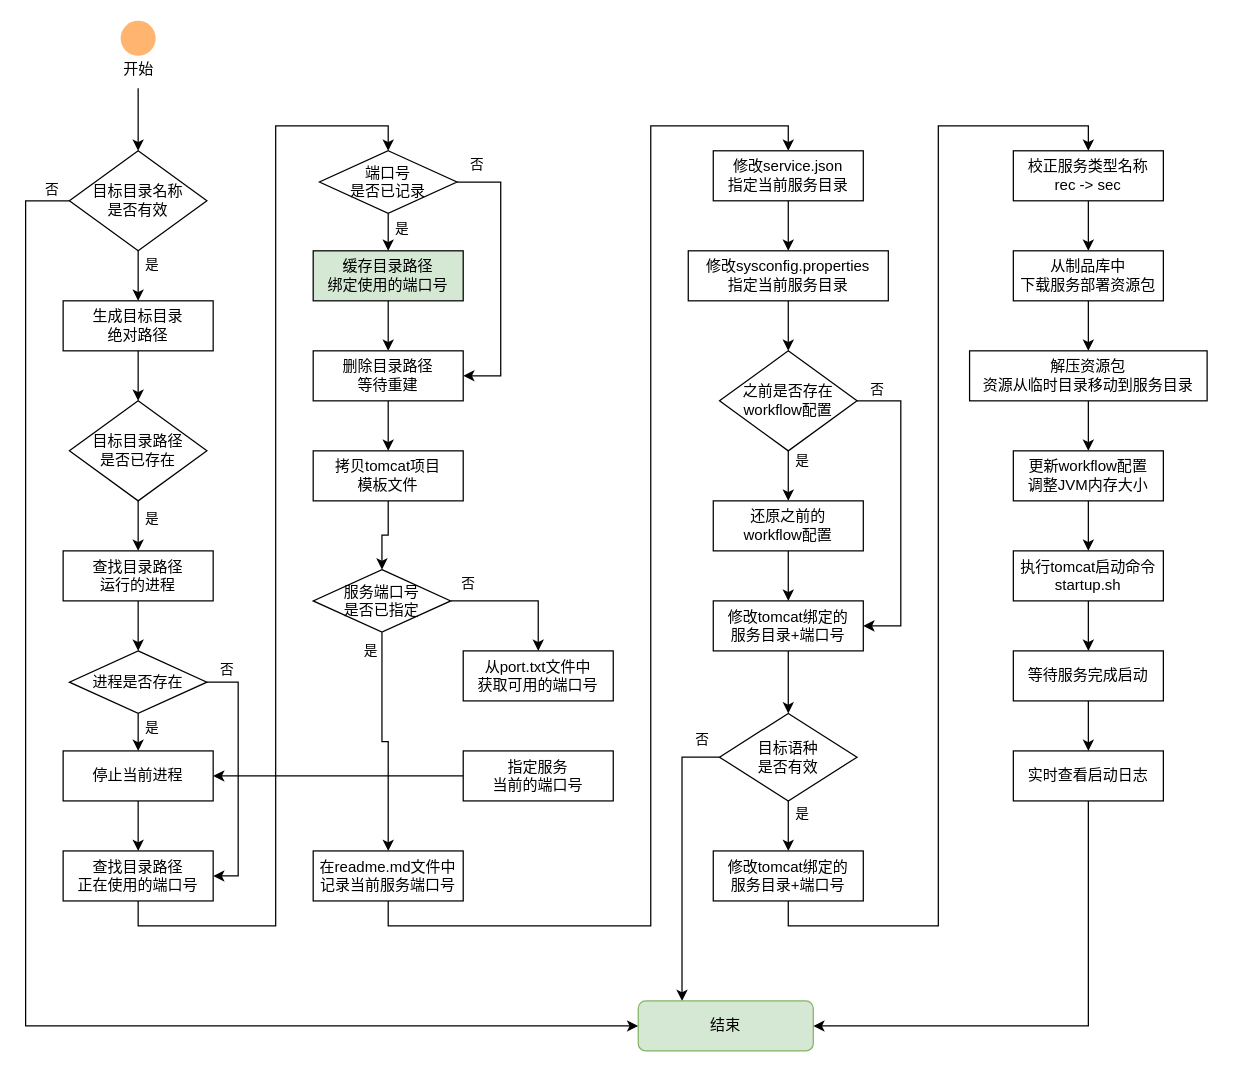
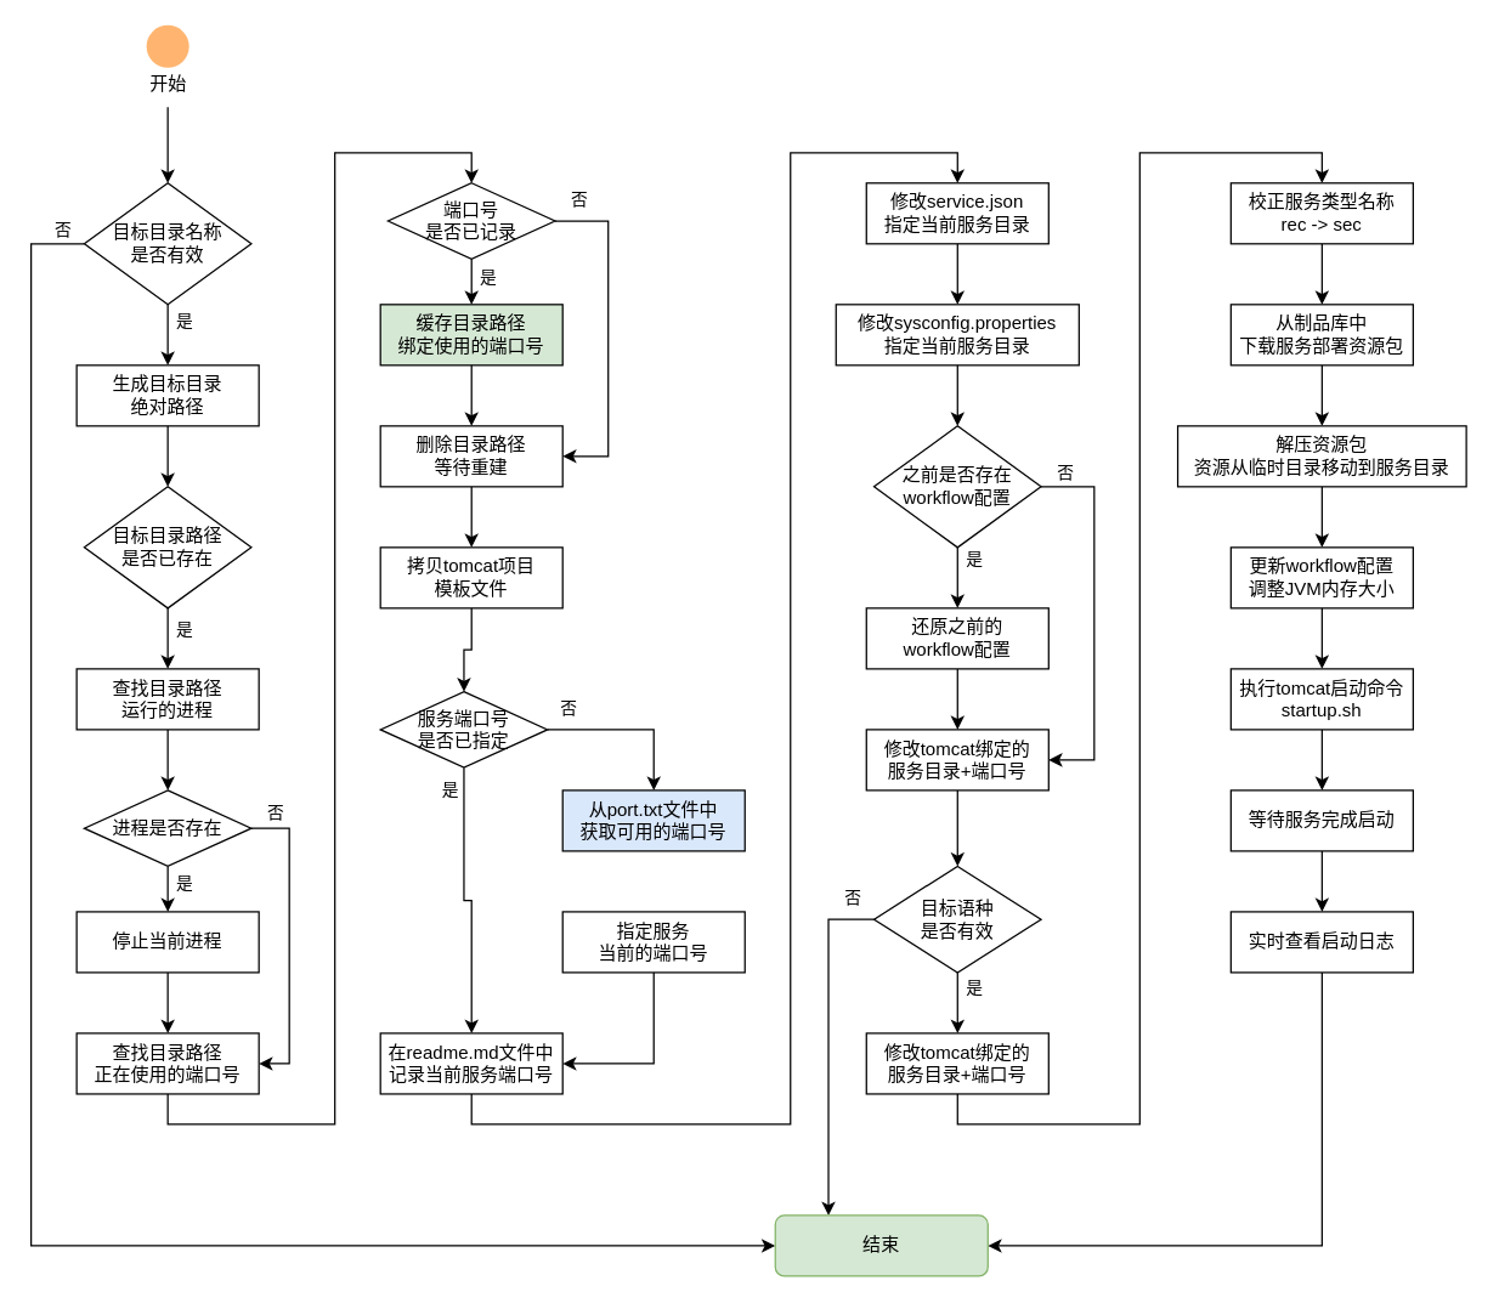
- <mxCell id="39" value="从port.txt文件中&lt;br&gt;获取可用的端口号" style="whiteSpace=wrap;html=1;rounded=0;" vertex="1" parent="1"><mxGeometry x="370" y="520" width="120" height="40" as="geometry" /></mxCell>
+ <mxCell id="39" value="从port.txt文件中&lt;br&gt;获取可用的端口号" style="whiteSpace=wrap;html=1;rounded=0;fillColor=#dae8fc;" vertex="1" parent="1"><mxGeometry x="370" y="520" width="120" height="40" as="geometry" /></mxCell>
- <mxCell id="40" style="edgeStyle=orthogonalEdgeStyle;rounded=0;orthogonalLoop=1;jettySize=auto;html=1;" edge="1" parent="1" source="41" target="15"><mxGeometry relative="1" as="geometry" /></mxCell>
+ <mxCell id="40" style="edgeStyle=orthogonalEdgeStyle;rounded=0;orthogonalLoop=1;jettySize=auto;html=1;entryX=1;entryY=0.5;entryDx=0;entryDy=0;" edge="1" parent="1" source="41" target="43"><mxGeometry relative="1" as="geometry" /></mxCell>
